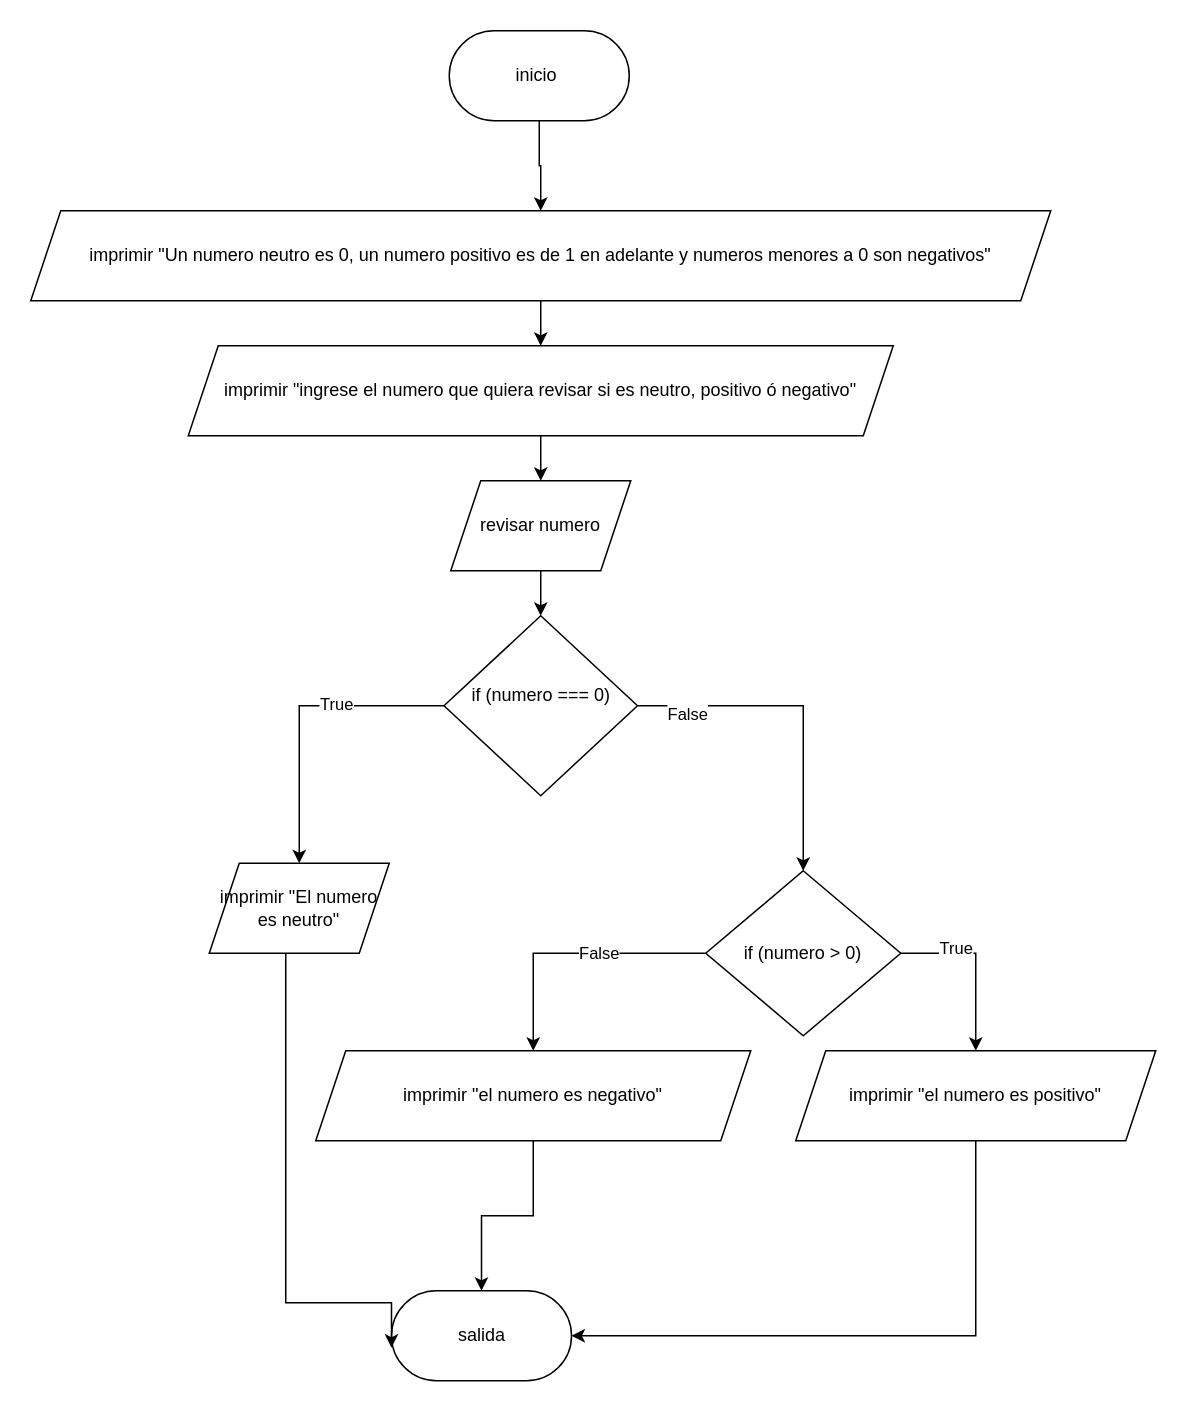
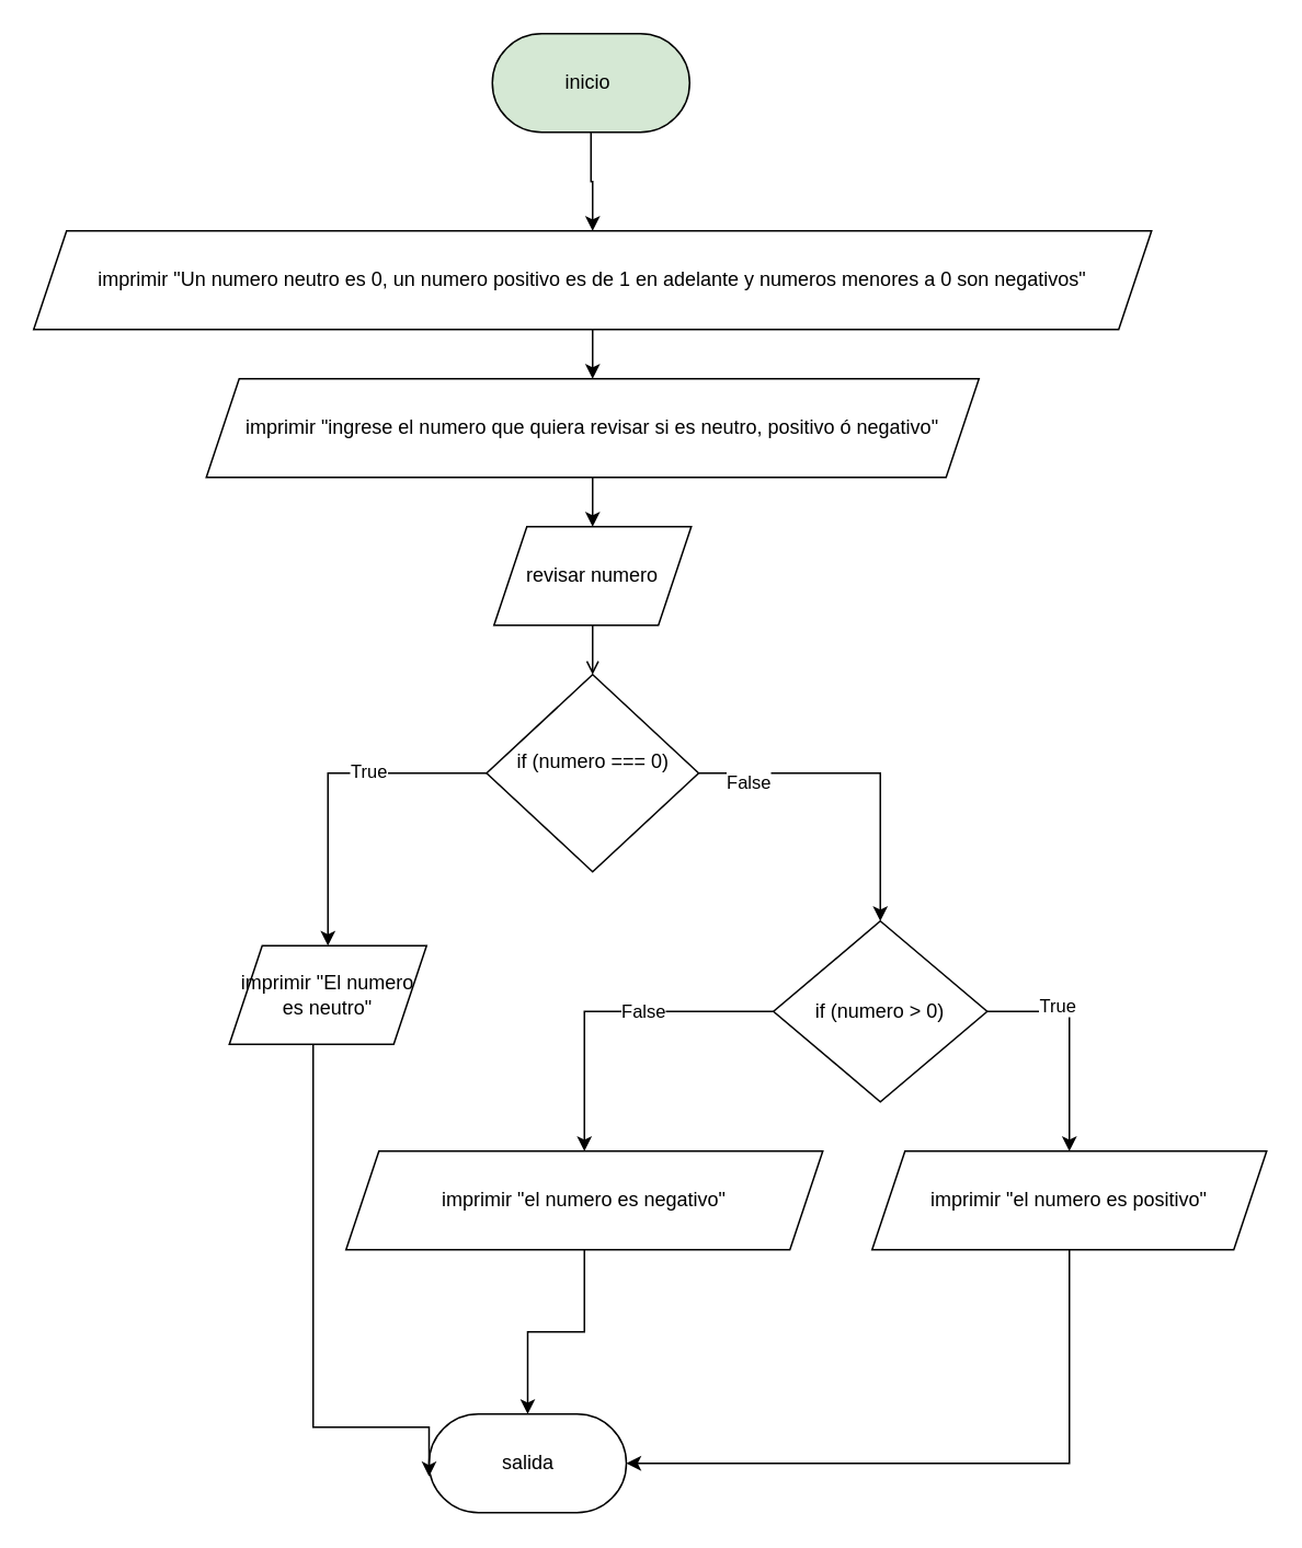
- <mxCell id="3" value="inicio&amp;nbsp;" style="rounded=1;whiteSpace=wrap;html=1;arcSize=50;" vertex="1" parent="1"><mxGeometry x="299" y="20" width="120" height="60" as="geometry" /></mxCell>
+ <mxCell id="3" value="inicio&amp;nbsp;" style="rounded=1;whiteSpace=wrap;html=1;arcSize=50;fillColor=#d5e8d4;" vertex="1" parent="1"><mxGeometry x="299" y="20" width="120" height="60" as="geometry" /></mxCell>
- <mxCell id="6" style="edgeStyle=orthogonalEdgeStyle;rounded=0;orthogonalLoop=1;jettySize=auto;html=1;entryX=0.5;entryY=0;entryDx=0;entryDy=0;" edge="1" parent="1" source="7" target="12"><mxGeometry relative="1" as="geometry" /></mxCell>
+ <mxCell id="6" style="edgeStyle=orthogonalEdgeStyle;rounded=0;orthogonalLoop=1;jettySize=auto;html=1;entryX=0.5;entryY=0;entryDx=0;entryDy=0;endArrow=open;" edge="1" parent="1" source="7" target="12"><mxGeometry relative="1" as="geometry" /></mxCell>
- <mxCell id="17" value="if (numero &amp;gt; 0)" style="rhombus;whiteSpace=wrap;html=1;" vertex="1" parent="1"><mxGeometry x="470" y="580" width="130" height="110" as="geometry" /></mxCell>
+ <mxCell id="17" value="if (numero &amp;gt; 0)" style="rhombus;whiteSpace=wrap;html=1;" vertex="1" parent="1"><mxGeometry x="470" y="560" width="130" height="110" as="geometry" /></mxCell>
